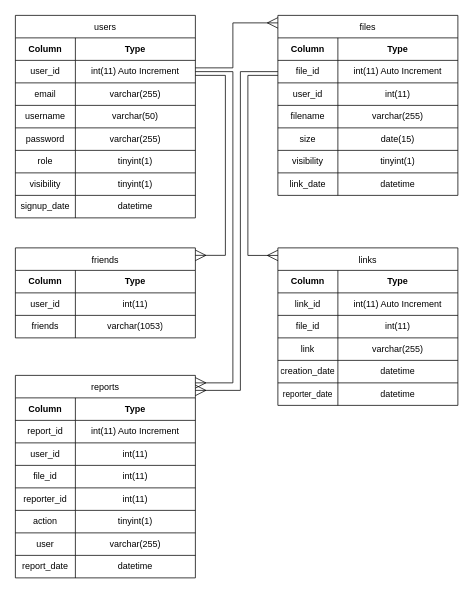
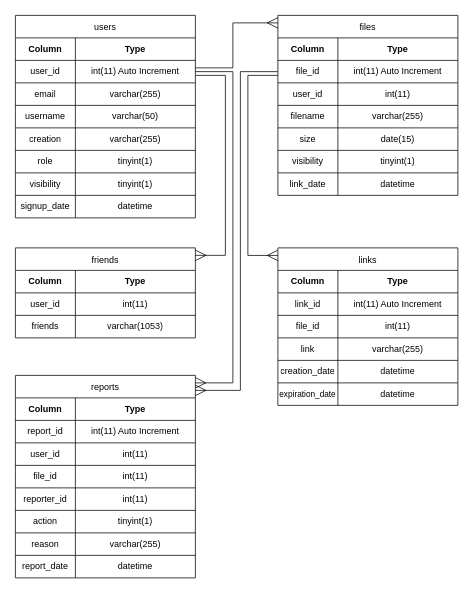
- <mxCell id="16" value="password" style="shape=partialRectangle;html=1;whiteSpace=wrap;connectable=0;strokeColor=inherit;overflow=hidden;fillColor=none;top=0;left=0;bottom=0;right=0;pointerEvents=1;" vertex="1" parent="15"><mxGeometry width="80" height="30" as="geometry"><mxRectangle width="80" height="30" as="alternateBounds" /></mxGeometry></mxCell>
+ <mxCell id="16" value="creation" style="shape=partialRectangle;html=1;whiteSpace=wrap;connectable=0;strokeColor=inherit;overflow=hidden;fillColor=none;top=0;left=0;bottom=0;right=0;pointerEvents=1;" vertex="1" parent="15"><mxGeometry width="80" height="30" as="geometry"><mxRectangle width="80" height="30" as="alternateBounds" /></mxGeometry></mxCell>
- <mxCell id="101" value="&lt;font style=&quot;font-size: 11px;&quot;&gt;reporter_date&lt;/font&gt;" style="shape=partialRectangle;html=1;whiteSpace=wrap;connectable=0;strokeColor=inherit;overflow=hidden;fillColor=none;top=0;left=0;bottom=0;right=0;pointerEvents=1;" vertex="1" parent="100"><mxGeometry width="80" height="30" as="geometry"><mxRectangle width="80" height="30" as="alternateBounds" /></mxGeometry></mxCell>
+ <mxCell id="101" value="&lt;font style=&quot;font-size: 11px;&quot;&gt;expiration_date&lt;/font&gt;" style="shape=partialRectangle;html=1;whiteSpace=wrap;connectable=0;strokeColor=inherit;overflow=hidden;fillColor=none;top=0;left=0;bottom=0;right=0;pointerEvents=1;" vertex="1" parent="100"><mxGeometry width="80" height="30" as="geometry"><mxRectangle width="80" height="30" as="alternateBounds" /></mxGeometry></mxCell>
- <mxCell id="57" value="user" style="shape=partialRectangle;html=1;whiteSpace=wrap;connectable=0;strokeColor=inherit;overflow=hidden;fillColor=none;top=0;left=0;bottom=0;right=0;pointerEvents=1;" vertex="1" parent="56"><mxGeometry width="80" height="30" as="geometry"><mxRectangle width="80" height="30" as="alternateBounds" /></mxGeometry></mxCell>
+ <mxCell id="57" value="reason" style="shape=partialRectangle;html=1;whiteSpace=wrap;connectable=0;strokeColor=inherit;overflow=hidden;fillColor=none;top=0;left=0;bottom=0;right=0;pointerEvents=1;" vertex="1" parent="56"><mxGeometry width="80" height="30" as="geometry"><mxRectangle width="80" height="30" as="alternateBounds" /></mxGeometry></mxCell>
